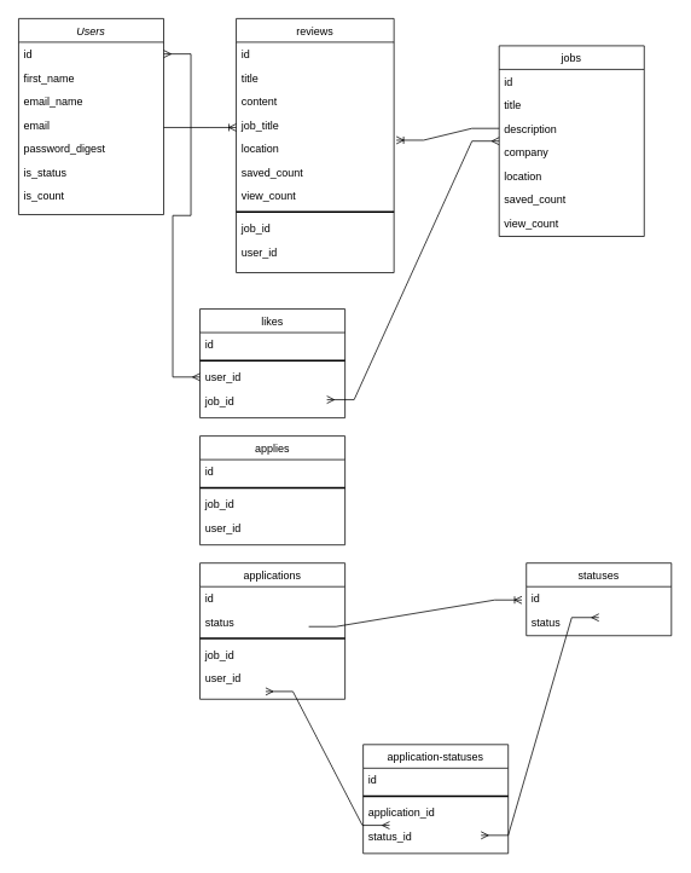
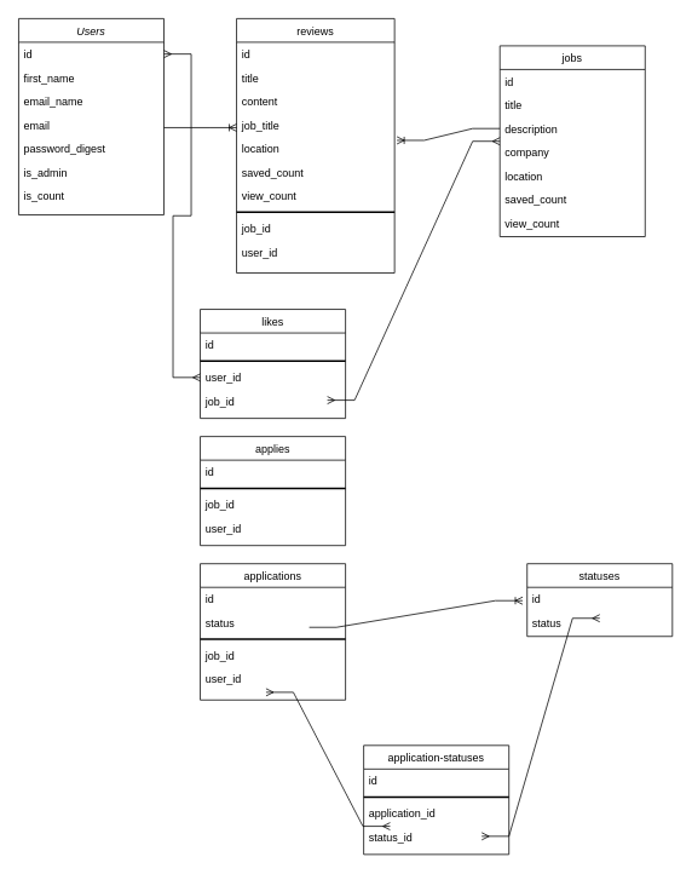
- <mxCell id="8" value="is_status" style="text;align=left;verticalAlign=top;spacingLeft=4;spacingRight=4;overflow=hidden;rotatable=0;points=[[0,0.5],[1,0.5]];portConstraint=eastwest;rounded=0;shadow=0;html=0;" vertex="1" parent="2"><mxGeometry y="156" width="160" height="26" as="geometry" /></mxCell>
+ <mxCell id="8" value="is_admin" style="text;align=left;verticalAlign=top;spacingLeft=4;spacingRight=4;overflow=hidden;rotatable=0;points=[[0,0.5],[1,0.5]];portConstraint=eastwest;rounded=0;shadow=0;html=0;" vertex="1" parent="2"><mxGeometry y="156" width="160" height="26" as="geometry" /></mxCell>
